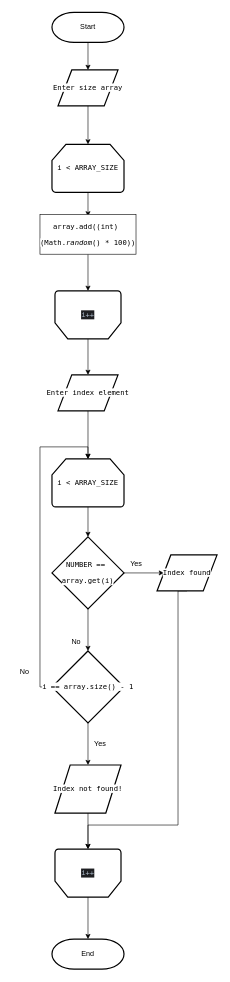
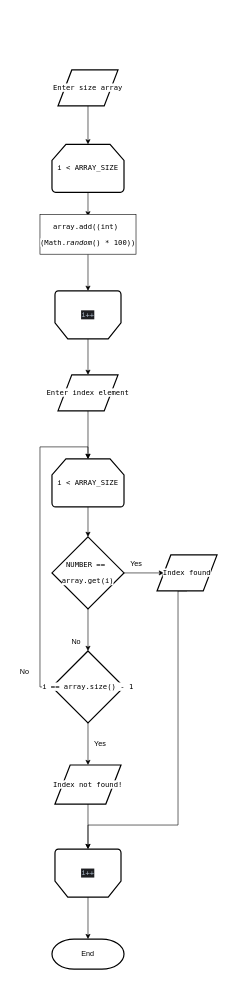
- <mxCell id="7" value="Start" style="strokeWidth=2;html=1;shape=mxgraph.flowchart.terminator;whiteSpace=wrap;rounded=0;labelBackgroundColor=none;" parent="1" vertex="1"><mxGeometry x="86" y="20" width="120" height="50" as="geometry" /></mxCell>
- <mxCell id="6" style="edgeStyle=orthogonalEdgeStyle;rounded=0;orthogonalLoop=1;jettySize=auto;html=1;exitX=0.5;exitY=1;exitDx=0;exitDy=0;exitPerimeter=0;entryX=0.5;entryY=0;entryDx=0;entryDy=0;fontColor=#000000;" parent="1" source="7" target="29" edge="1"><mxGeometry relative="1" as="geometry" /></mxCell>
- <mxCell id="17" value="&lt;div style=&quot;font-family: &amp;quot;JetBrains Mono&amp;quot;, monospace;&quot;&gt;&lt;pre style=&quot;&quot;&gt;&lt;span style=&quot;background-color: rgb(255, 255, 255);&quot;&gt;Index not found!&lt;/span&gt;&lt;/pre&gt;&lt;/div&gt;" style="shape=parallelogram;html=1;strokeWidth=2;perimeter=parallelogramPerimeter;whiteSpace=wrap;rounded=0;arcSize=12;size=0.23;labelBackgroundColor=none;" parent="1" vertex="1"><mxGeometry x="91" y="1274" width="110" height="80" as="geometry" /></mxCell>
+ <mxCell id="17" value="&lt;div style=&quot;font-family: &amp;quot;JetBrains Mono&amp;quot;, monospace;&quot;&gt;&lt;pre style=&quot;&quot;&gt;&lt;span style=&quot;background-color: rgb(255, 255, 255);&quot;&gt;Index not found!&lt;/span&gt;&lt;/pre&gt;&lt;/div&gt;" style="shape=parallelogram;html=1;strokeWidth=2;perimeter=parallelogramPerimeter;whiteSpace=wrap;rounded=0;arcSize=12;size=0.23;labelBackgroundColor=none;" parent="1" vertex="1"><mxGeometry x="91" y="1274" width="110" height="65" as="geometry" /></mxCell>
